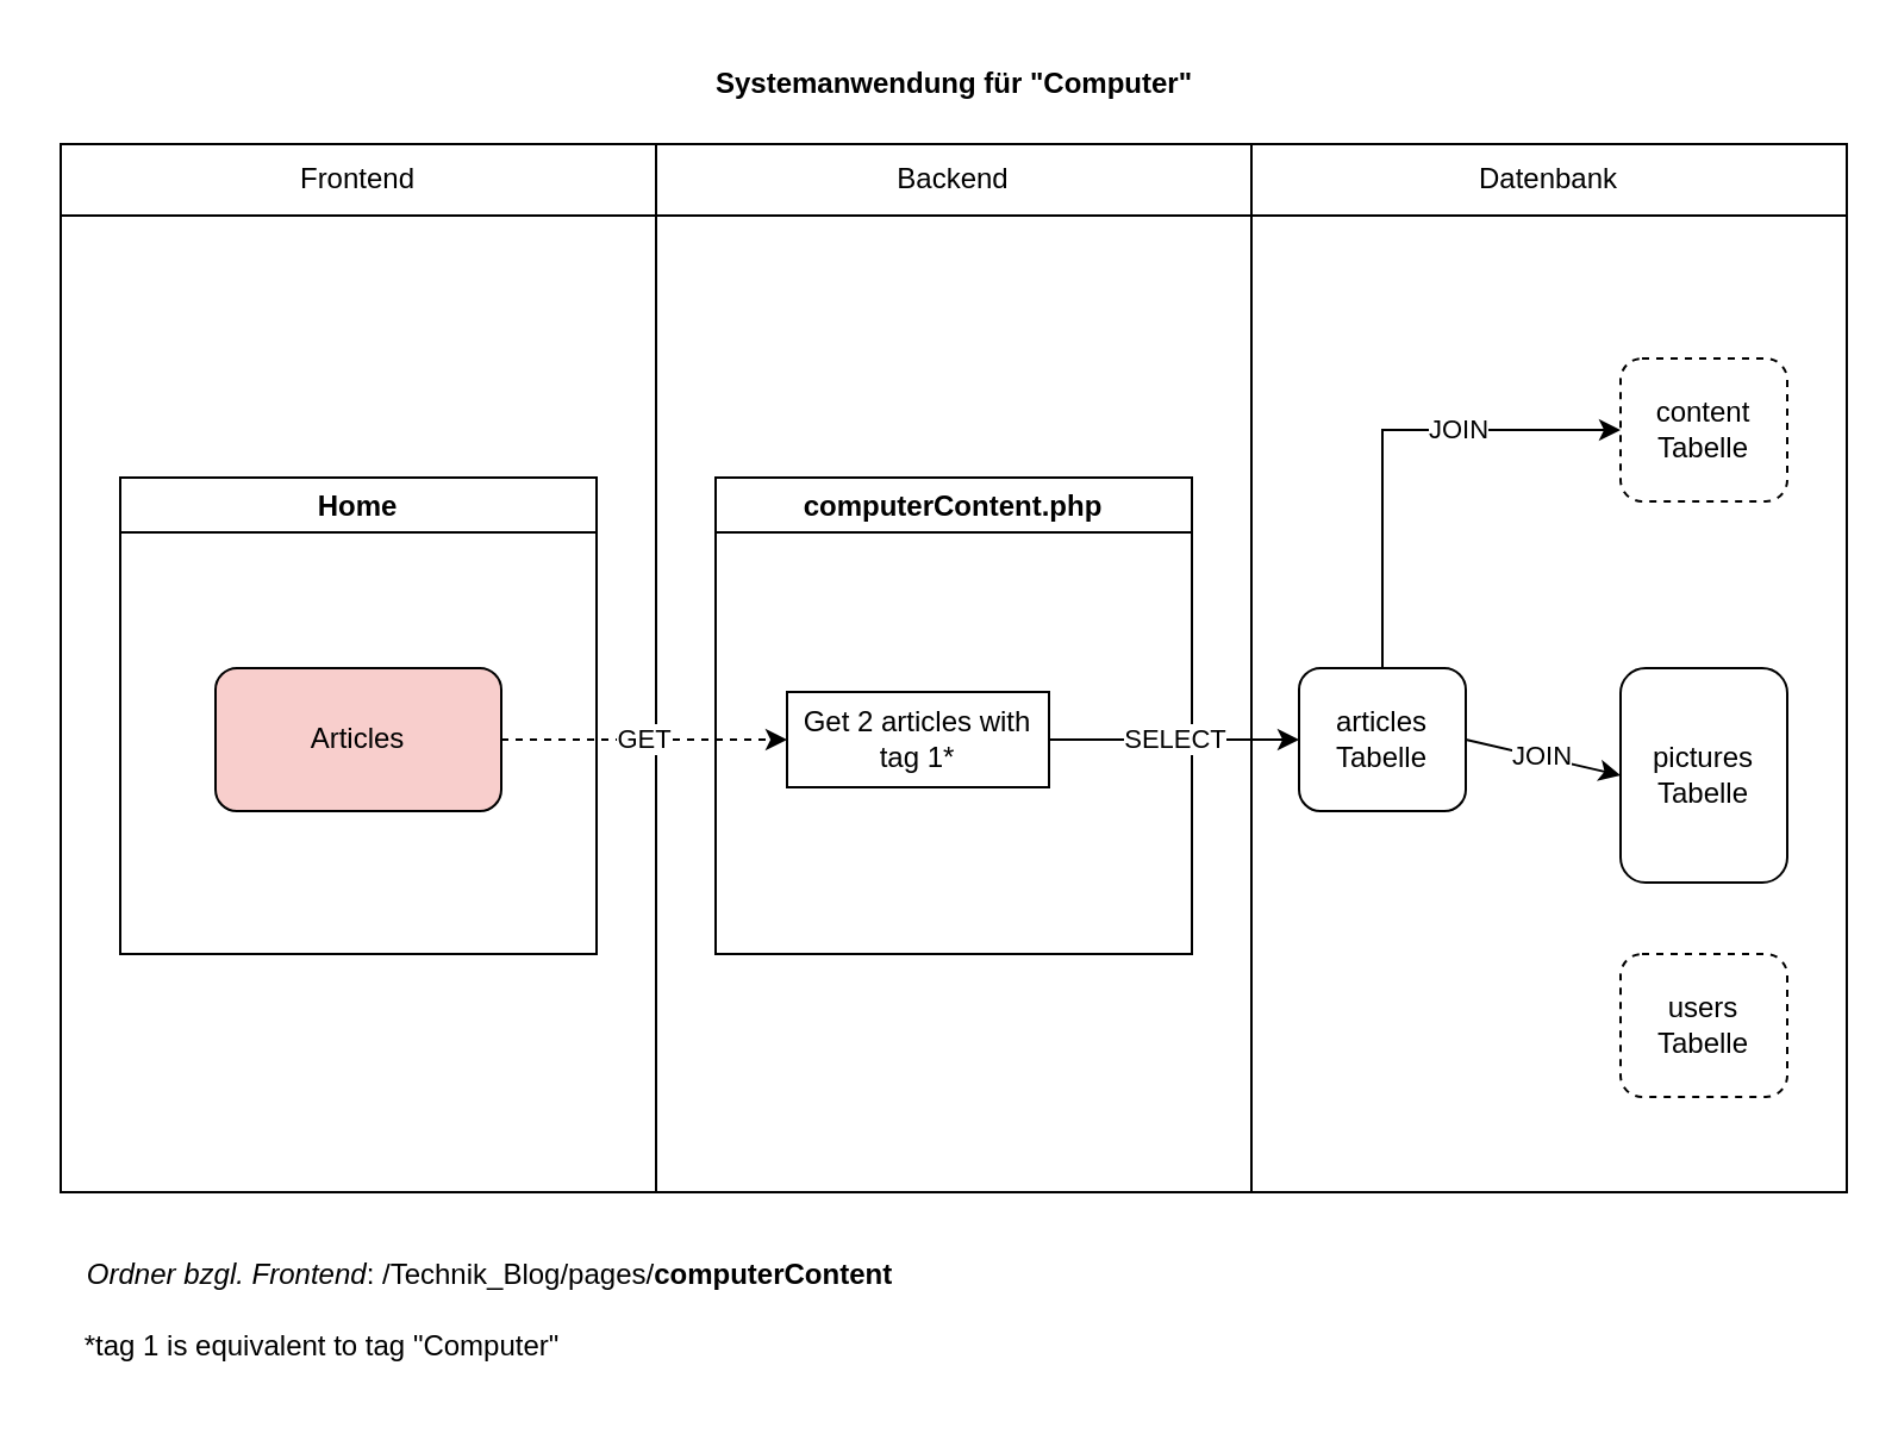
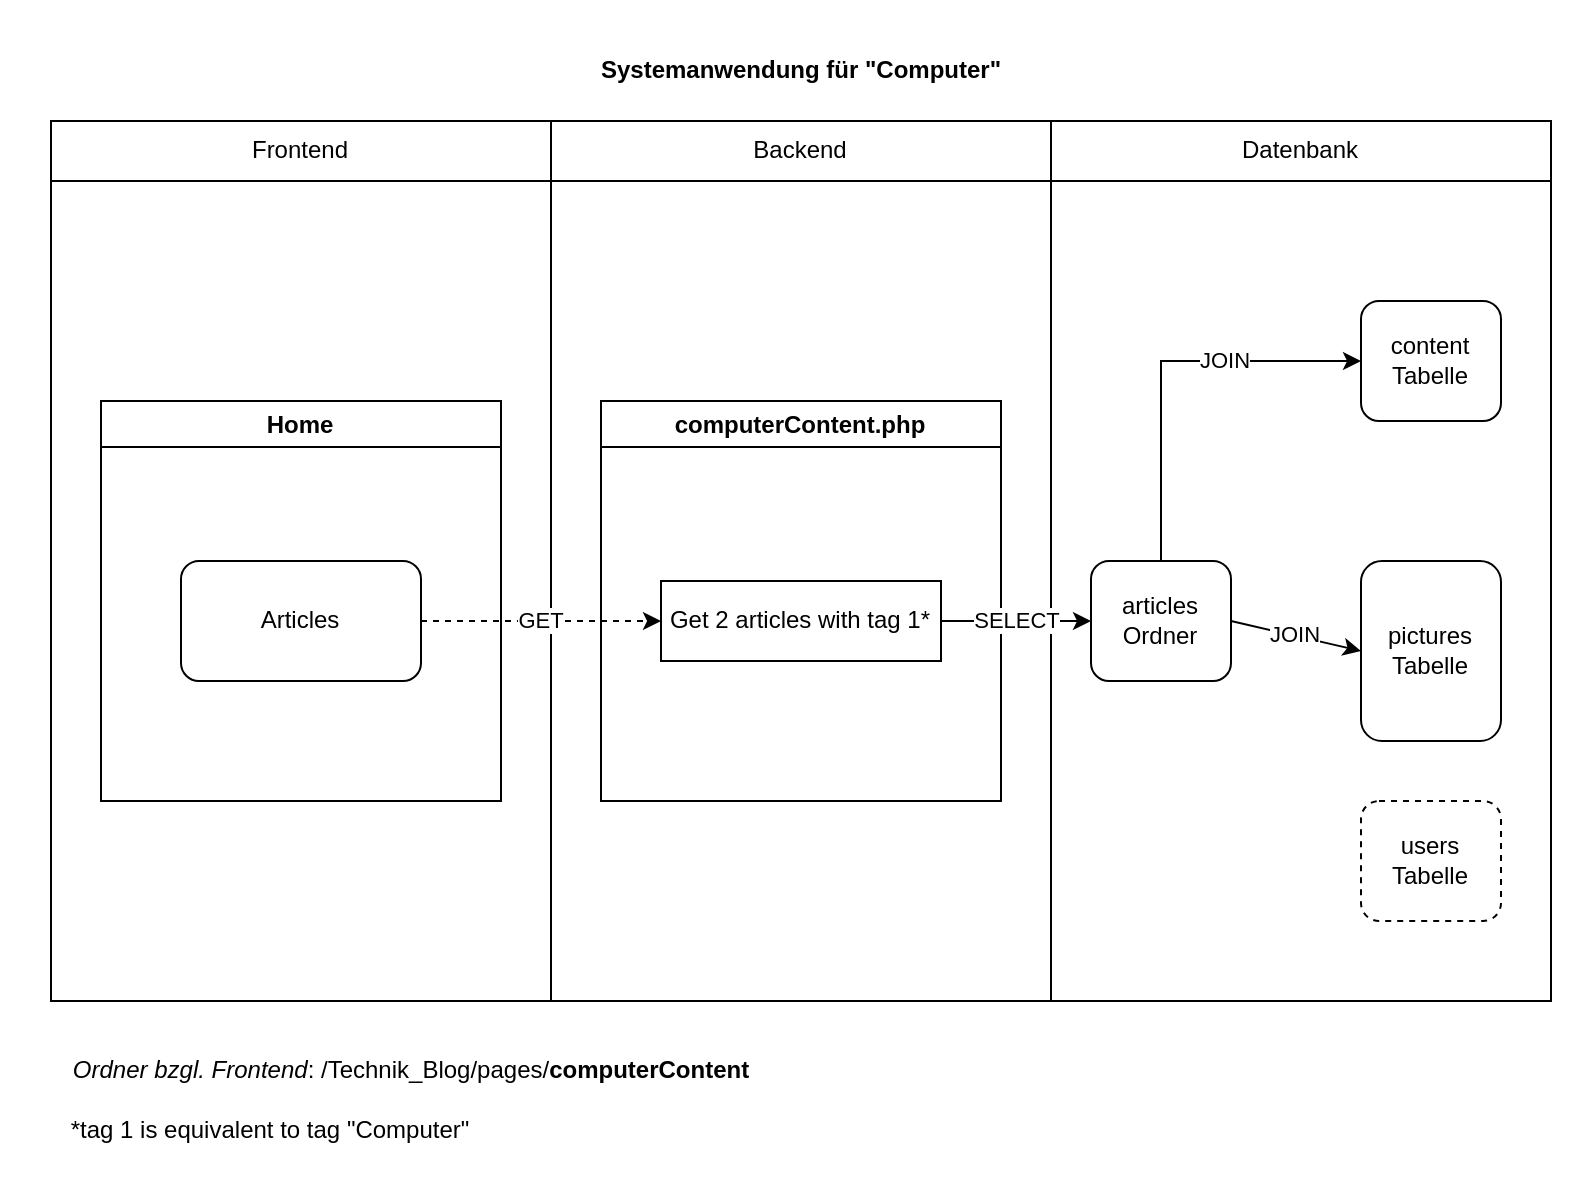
- <mxCell id="19" value="content Tabelle" style="rounded=1;whiteSpace=wrap;html=1;dashed=1;" vertex="1" parent="1"><mxGeometry x="680" y="150" width="70" height="60" as="geometry" /></mxCell>
+ <mxCell id="19" value="content Tabelle" style="rounded=1;whiteSpace=wrap;html=1;" vertex="1" parent="1"><mxGeometry x="680" y="150" width="70" height="60" as="geometry" /></mxCell>
- <mxCell id="11" value="Articles" style="rounded=1;whiteSpace=wrap;html=1;fillColor=#f8cecc;" parent="10" vertex="1"><mxGeometry x="40" y="80" width="120" height="60" as="geometry" /></mxCell>
+ <mxCell id="11" value="Articles" style="rounded=1;whiteSpace=wrap;html=1;" parent="10" vertex="1"><mxGeometry x="40" y="80" width="120" height="60" as="geometry" /></mxCell>
- <mxCell id="13" value="Get 2 articles with tag 1*" style="rounded=0;whiteSpace=wrap;html=1;" parent="12" vertex="1"><mxGeometry x="30" y="90" width="110" height="40" as="geometry" /></mxCell>
+ <mxCell id="13" value="Get 2 articles with tag 1*" style="rounded=0;whiteSpace=wrap;html=1;" parent="12" vertex="1"><mxGeometry x="30" y="90" width="140" height="40" as="geometry" /></mxCell>
- <mxCell id="14" value="articles Tabelle" style="rounded=1;whiteSpace=wrap;html=1;" parent="1" vertex="1"><mxGeometry x="545" y="280" width="70" height="60" as="geometry" /></mxCell>
+ <mxCell id="14" value="articles Ordner" style="rounded=1;whiteSpace=wrap;html=1;" parent="1" vertex="1"><mxGeometry x="545" y="280" width="70" height="60" as="geometry" /></mxCell>
